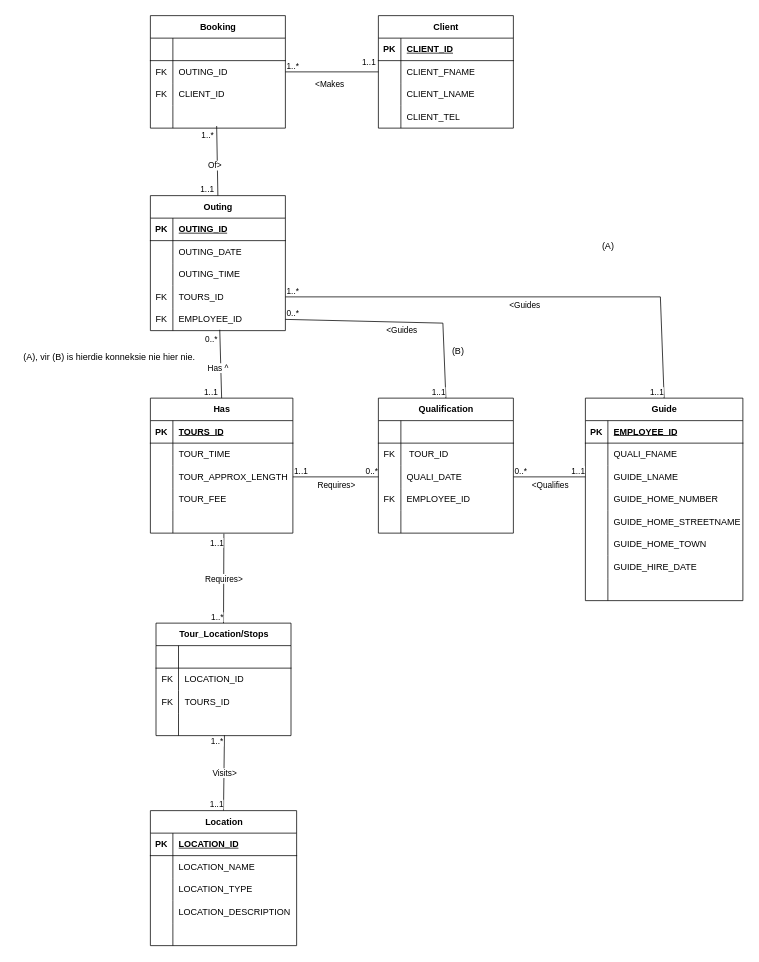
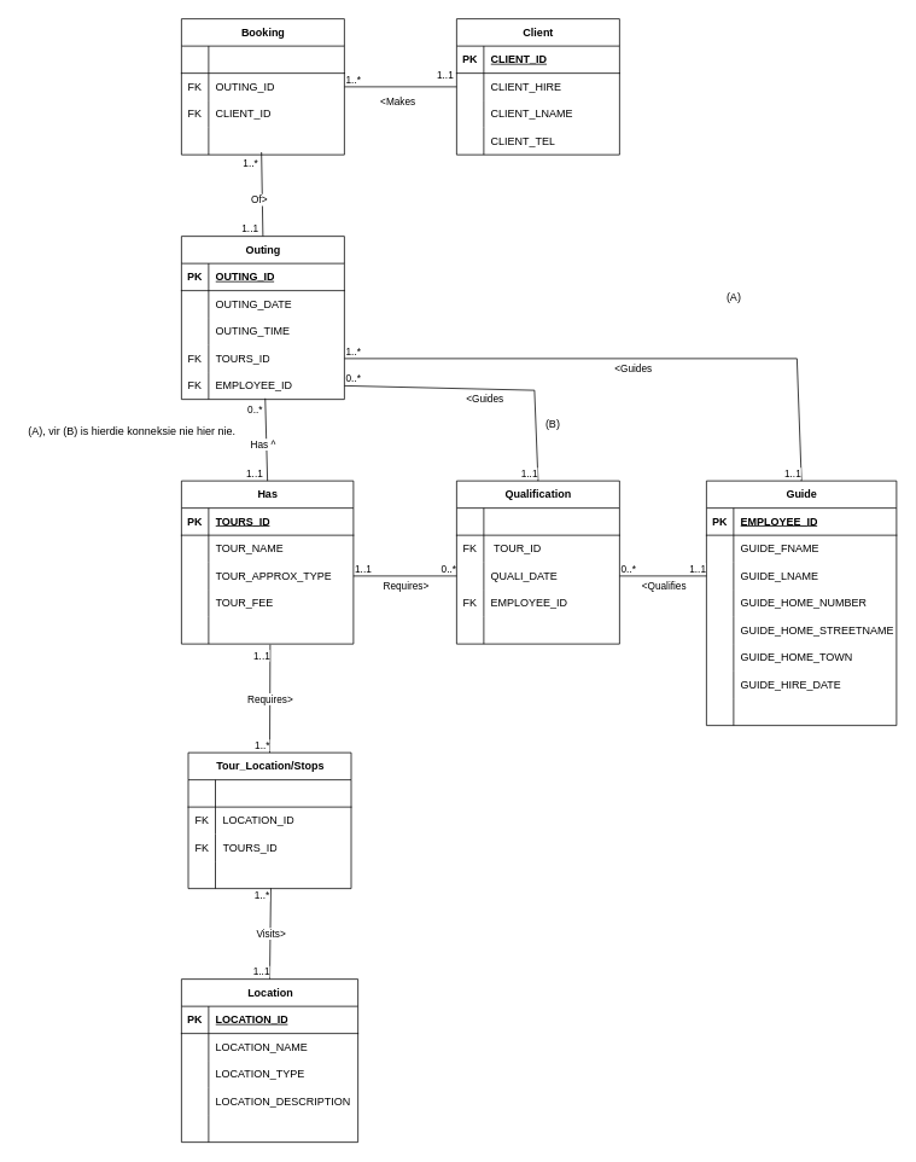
- <mxCell id="126" value="CLIENT_FNAME" style="shape=partialRectangle;connectable=0;fillColor=none;top=0;left=0;bottom=0;right=0;align=left;spacingLeft=6;overflow=hidden;whiteSpace=wrap;html=1;" vertex="1" parent="124"><mxGeometry x="30" width="150" height="30" as="geometry"><mxRectangle width="150" height="30" as="alternateBounds" /></mxGeometry></mxCell>
+ <mxCell id="126" value="CLIENT_HIRE" style="shape=partialRectangle;connectable=0;fillColor=none;top=0;left=0;bottom=0;right=0;align=left;spacingLeft=6;overflow=hidden;whiteSpace=wrap;html=1;" vertex="1" parent="124"><mxGeometry x="30" width="150" height="30" as="geometry"><mxRectangle width="150" height="30" as="alternateBounds" /></mxGeometry></mxCell>
- <mxCell id="12" value="TOUR_TIME" style="shape=partialRectangle;connectable=0;fillColor=none;top=0;left=0;bottom=0;right=0;align=left;spacingLeft=6;overflow=hidden;whiteSpace=wrap;html=1;" parent="10" vertex="1"><mxGeometry x="30" width="160" height="30" as="geometry"><mxRectangle width="160" height="30" as="alternateBounds" /></mxGeometry></mxCell>
+ <mxCell id="12" value="TOUR_NAME" style="shape=partialRectangle;connectable=0;fillColor=none;top=0;left=0;bottom=0;right=0;align=left;spacingLeft=6;overflow=hidden;whiteSpace=wrap;html=1;" parent="10" vertex="1"><mxGeometry x="30" width="160" height="30" as="geometry"><mxRectangle width="160" height="30" as="alternateBounds" /></mxGeometry></mxCell>
- <mxCell id="28" value="QUALI_FNAME" style="shape=partialRectangle;connectable=0;fillColor=none;top=0;left=0;bottom=0;right=0;align=left;spacingLeft=6;overflow=hidden;whiteSpace=wrap;html=1;" parent="26" vertex="1"><mxGeometry x="30" width="180" height="30" as="geometry"><mxRectangle width="180" height="30" as="alternateBounds" /></mxGeometry></mxCell>
+ <mxCell id="28" value="GUIDE_FNAME" style="shape=partialRectangle;connectable=0;fillColor=none;top=0;left=0;bottom=0;right=0;align=left;spacingLeft=6;overflow=hidden;whiteSpace=wrap;html=1;" parent="26" vertex="1"><mxGeometry x="30" width="180" height="30" as="geometry"><mxRectangle width="180" height="30" as="alternateBounds" /></mxGeometry></mxCell>
- <mxCell id="15" value="TOUR_APPROX_LENGTH" style="shape=partialRectangle;connectable=0;fillColor=none;top=0;left=0;bottom=0;right=0;align=left;spacingLeft=6;overflow=hidden;whiteSpace=wrap;html=1;" parent="13" vertex="1"><mxGeometry x="30" width="160" height="30" as="geometry"><mxRectangle width="160" height="30" as="alternateBounds" /></mxGeometry></mxCell>
+ <mxCell id="15" value="TOUR_APPROX_TYPE" style="shape=partialRectangle;connectable=0;fillColor=none;top=0;left=0;bottom=0;right=0;align=left;spacingLeft=6;overflow=hidden;whiteSpace=wrap;html=1;" parent="13" vertex="1"><mxGeometry x="30" width="160" height="30" as="geometry"><mxRectangle width="160" height="30" as="alternateBounds" /></mxGeometry></mxCell>
